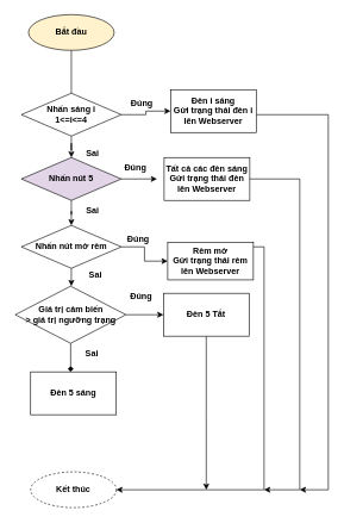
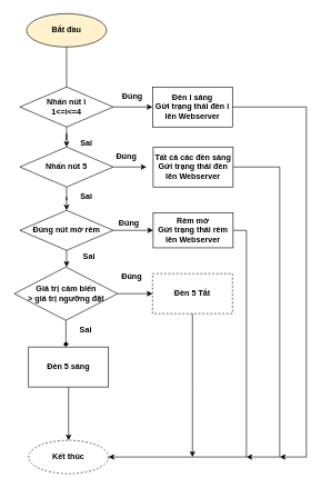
- <mxCell id="8" value="Đèn i sáng&lt;br&gt;Gửi trạng thái đèn i lên Webserver" style="rounded=0;whiteSpace=wrap;html=1;fontStyle=1" parent="1" vertex="1"><mxGeometry x="238" y="125" width="120" height="60" as="geometry" /></mxCell>
+ <mxCell id="8" value="Đèn i sáng&lt;br&gt;Gửi trạng thái đèn i lên Webserver" style="rounded=0;whiteSpace=wrap;html=1;fontStyle=1" parent="1" vertex="1"><mxGeometry x="228" y="130" width="120" height="60" as="geometry" /></mxCell>
- <mxCell id="6" value="Nhấn sáng i&lt;br&gt;1&amp;lt;=i&amp;lt;=4" style="rhombus;whiteSpace=wrap;html=1;fontStyle=1" parent="1" vertex="1"><mxGeometry x="29" y="130" width="140" height="60" as="geometry" /></mxCell>
+ <mxCell id="6" value="Nhấn nút i&lt;br&gt;1&amp;lt;=i&amp;lt;=4" style="rhombus;whiteSpace=wrap;html=1;fontStyle=1" parent="1" vertex="1"><mxGeometry x="29" y="130" width="140" height="60" as="geometry" /></mxCell>
- <mxCell id="11" value="Nhấn nút 5" style="rhombus;whiteSpace=wrap;html=1;fontStyle=1;fillColor=#e1d5e7;" parent="1" vertex="1"><mxGeometry x="29" y="220" width="140" height="60" as="geometry" /></mxCell>
+ <mxCell id="11" value="Nhấn nút 5" style="rhombus;whiteSpace=wrap;html=1;fontStyle=1" parent="1" vertex="1"><mxGeometry x="29" y="220" width="140" height="60" as="geometry" /></mxCell>
- <mxCell id="30" value="Nhấn nút mở rèm" style="rhombus;whiteSpace=wrap;html=1;fontStyle=1" parent="1" vertex="1"><mxGeometry x="29" y="315" width="140" height="60" as="geometry" /></mxCell>
+ <mxCell id="30" value="Đúng nút mở rèm" style="rhombus;whiteSpace=wrap;html=1;fontStyle=1" parent="1" vertex="1"><mxGeometry x="29" y="315" width="140" height="60" as="geometry" /></mxCell>
- <mxCell id="32" value="Rèm mở&lt;br&gt;Gửi trạng thái rèm lên Webserver" style="rounded=0;whiteSpace=wrap;html=1;fontStyle=1" parent="1" vertex="1"><mxGeometry x="234" y="338.75" width="120" height="52.5" as="geometry" /></mxCell>
+ <mxCell id="32" value="Rèm mở&lt;br&gt;Gửi trạng thái rèm lên Webserver" style="rounded=0;whiteSpace=wrap;html=1;fontStyle=1" parent="1" vertex="1"><mxGeometry x="229" y="318.75" width="120" height="52.5" as="geometry" /></mxCell>
- <mxCell id="16" value="Giá trị cảm biến &lt;br&gt;&amp;gt; giá trị ngưỡng trạng" style="rhombus;whiteSpace=wrap;html=1;fontStyle=1" parent="1" vertex="1"><mxGeometry x="20.5" y="400" width="155" height="80" as="geometry" /></mxCell>
+ <mxCell id="16" value="Giá trị cảm biến &lt;br&gt;&amp;gt; giá trị ngưỡng đặt" style="rhombus;whiteSpace=wrap;html=1;fontStyle=1" parent="1" vertex="1"><mxGeometry x="20.5" y="400" width="155" height="80" as="geometry" /></mxCell>
- <mxCell id="18" value="Đèn 5 Tắt" style="rounded=0;whiteSpace=wrap;html=1;fontStyle=1" parent="1" vertex="1"><mxGeometry x="228" y="410" width="120" height="60" as="geometry" /></mxCell>
+ <mxCell id="18" value="Đèn 5 Tắt" style="rounded=0;whiteSpace=wrap;html=1;fontStyle=1;dashed=1;" parent="1" vertex="1"><mxGeometry x="228" y="410" width="120" height="60" as="geometry" /></mxCell>
+ <mxCell id="19" style="edgeStyle=orthogonalEdgeStyle;rounded=0;orthogonalLoop=1;jettySize=auto;html=1;fontStyle=1;entryX=0.5;entryY=0;entryDx=0;entryDy=0;" parent="1" source="20" target="27" edge="1"><mxGeometry relative="1" as="geometry"><mxPoint x="102" y="640" as="targetPoint" /></mxGeometry></mxCell>
